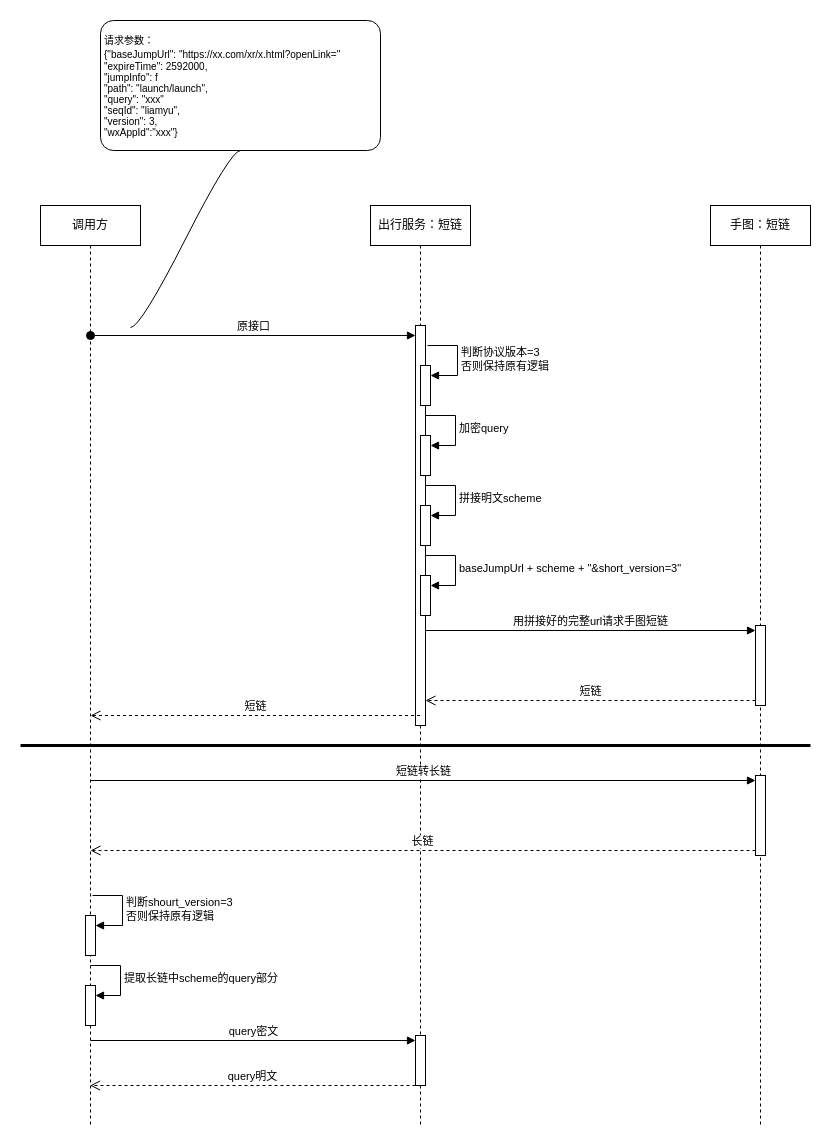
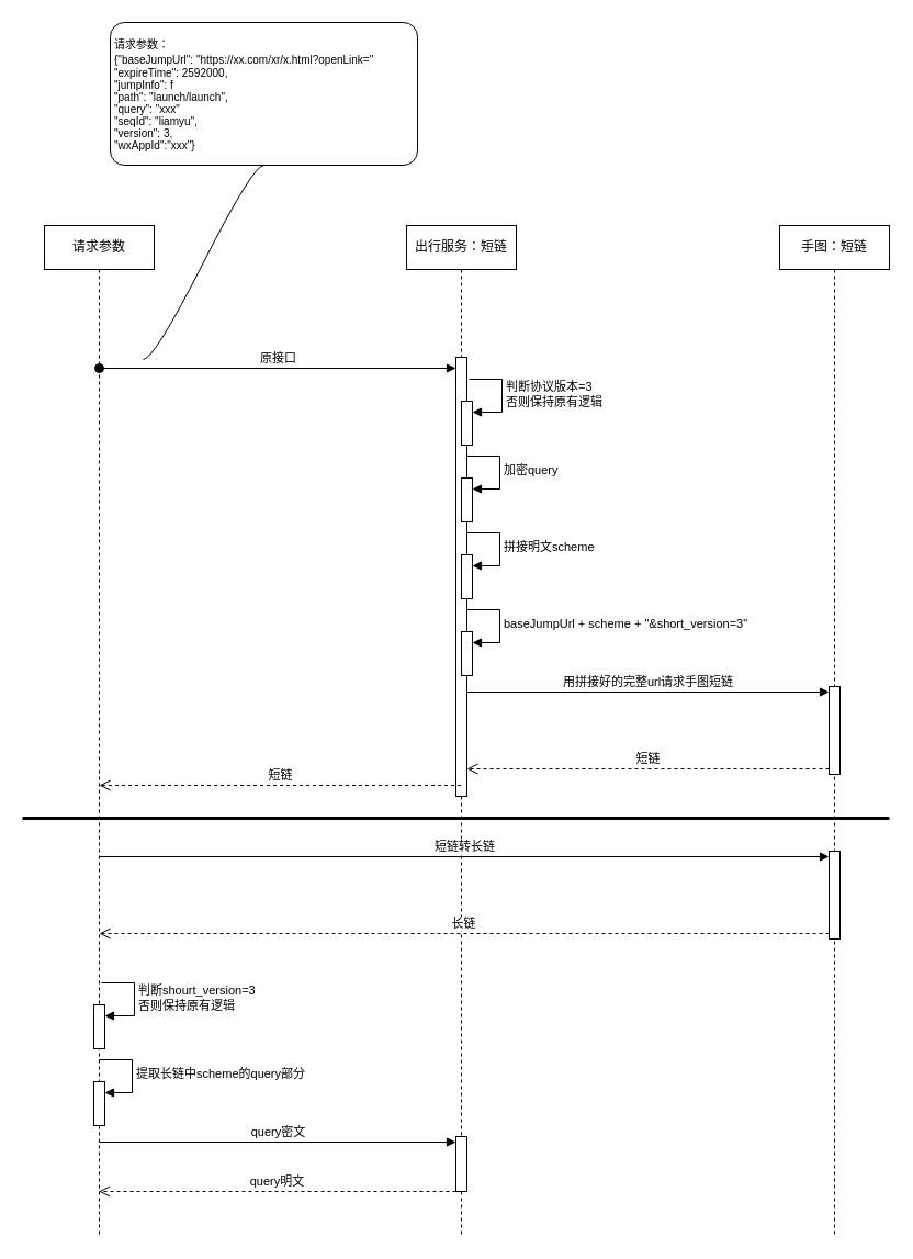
- <mxCell id="2" value="调用方" style="shape=umlLifeline;perimeter=lifelinePerimeter;whiteSpace=wrap;html=1;container=1;dropTarget=0;collapsible=0;recursiveResize=0;outlineConnect=0;portConstraint=eastwest;newEdgeStyle={&quot;edgeStyle&quot;:&quot;elbowEdgeStyle&quot;,&quot;elbow&quot;:&quot;vertical&quot;,&quot;curved&quot;:0,&quot;rounded&quot;:0};" parent="1" vertex="1"><mxGeometry x="40" y="205" width="100" height="920" as="geometry" /></mxCell>
+ <mxCell id="2" value="请求参数" style="shape=umlLifeline;perimeter=lifelinePerimeter;whiteSpace=wrap;html=1;container=1;dropTarget=0;collapsible=0;recursiveResize=0;outlineConnect=0;portConstraint=eastwest;newEdgeStyle={&quot;edgeStyle&quot;:&quot;elbowEdgeStyle&quot;,&quot;elbow&quot;:&quot;vertical&quot;,&quot;curved&quot;:0,&quot;rounded&quot;:0};" parent="1" vertex="1"><mxGeometry x="40" y="205" width="100" height="920" as="geometry" /></mxCell>
